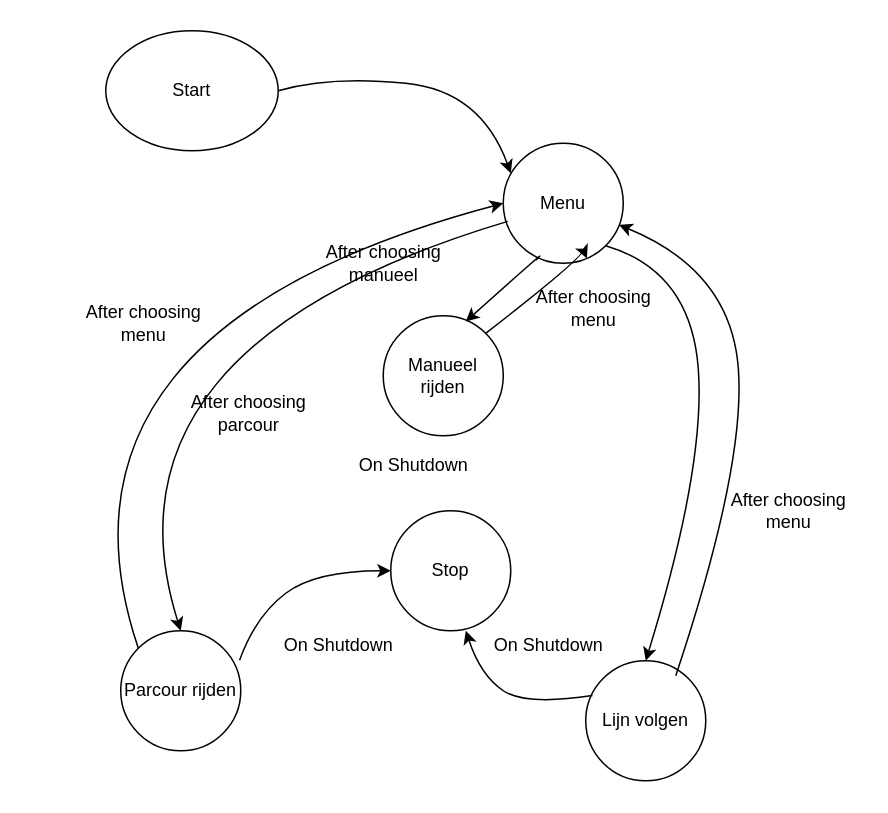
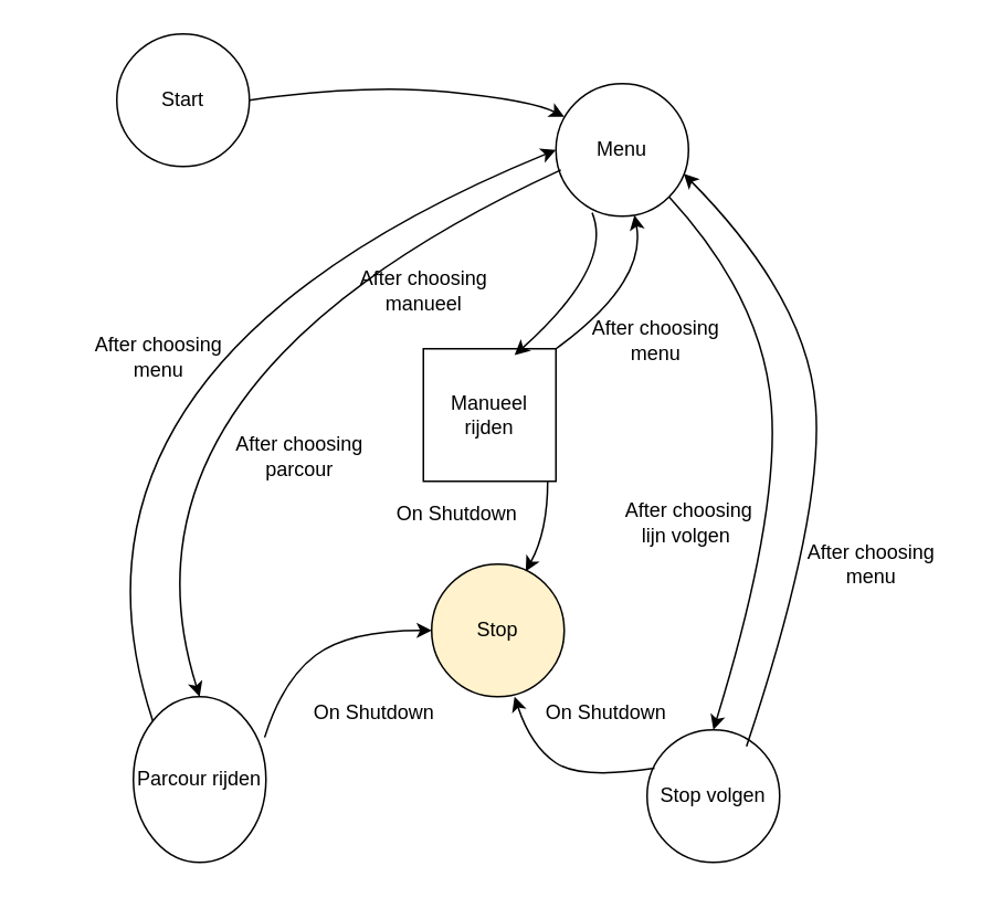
- <mxCell id="2" value="Start&lt;br&gt;" style="ellipse;whiteSpace=wrap;html=1;aspect=fixed;" vertex="1" parent="1"><mxGeometry x="70" y="20" width="115" height="80" as="geometry" /></mxCell>
+ <mxCell id="2" value="Start&lt;br&gt;" style="ellipse;whiteSpace=wrap;html=1;aspect=fixed;" vertex="1" parent="1"><mxGeometry x="70" y="20" width="80" height="80" as="geometry" /></mxCell>
- <mxCell id="8" value="Menu" style="ellipse;whiteSpace=wrap;html=1;aspect=fixed;" vertex="1" parent="1"><mxGeometry x="335" y="95" width="80" height="80" as="geometry" /></mxCell>
+ <mxCell id="8" value="Menu" style="ellipse;whiteSpace=wrap;html=1;aspect=fixed;" vertex="1" parent="1"><mxGeometry x="335" y="50" width="80" height="80" as="geometry" /></mxCell>
- <mxCell id="4" value="Manueel rijden" style="ellipse;whiteSpace=wrap;html=1;aspect=fixed;" vertex="1" parent="1"><mxGeometry x="255" y="210" width="80" height="80" as="geometry" /></mxCell>
+ <mxCell id="4" value="Manueel rijden" style="whiteSpace=wrap;html=1;aspect=fixed;rounded=0;" vertex="1" parent="1"><mxGeometry x="255" y="210" width="80" height="80" as="geometry" /></mxCell>
- <mxCell id="24" value="After choosing&lt;br&gt;&amp;nbsp;parcour&amp;nbsp;" style="text;html=1;align=center;verticalAlign=middle;resizable=0;points=[];autosize=1;strokeColor=none;fillColor=none;" vertex="1" parent="1"><mxGeometry x="120" y="260" width="90" height="30" as="geometry" /></mxCell>
+ <mxCell id="24" value="After choosing&lt;br&gt;&amp;nbsp;parcour&amp;nbsp;" style="text;html=1;align=center;verticalAlign=middle;resizable=0;points=[];autosize=1;strokeColor=none;fillColor=none;" vertex="1" parent="1"><mxGeometry x="135" y="260" width="90" height="30" as="geometry" /></mxCell>
+ <mxCell id="12" value="" style="curved=1;endArrow=classic;html=1;rounded=0;entryX=0.71;entryY=0.055;entryDx=0;entryDy=0;entryPerimeter=0;" edge="1" parent="1" source="4" target="3"><mxGeometry width="50" height="50" relative="1" as="geometry"><mxPoint x="270" y="330" as="sourcePoint" /><mxPoint x="320" y="280" as="targetPoint" /><Array as="points"><mxPoint x="330" y="290" /><mxPoint x="330" y="320" /></Array></mxGeometry></mxCell>
+ <mxCell id="26" value="After choosing&lt;br&gt;lijn volgen&amp;nbsp;" style="text;html=1;align=center;verticalAlign=middle;resizable=0;points=[];autosize=1;strokeColor=none;fillColor=none;" vertex="1" parent="1"><mxGeometry x="370" y="300" width="90" height="30" as="geometry" /></mxCell>
- <mxCell id="3" value="Stop" style="ellipse;whiteSpace=wrap;html=1;aspect=fixed;" vertex="1" parent="1"><mxGeometry x="260" y="340" width="80" height="80" as="geometry" /></mxCell>
+ <mxCell id="3" value="Stop" style="ellipse;whiteSpace=wrap;html=1;aspect=fixed;fillColor=#fff2cc;" vertex="1" parent="1"><mxGeometry x="260" y="340" width="80" height="80" as="geometry" /></mxCell>
- <mxCell id="6" value="Parcour rijden" style="ellipse;whiteSpace=wrap;html=1;aspect=fixed;" vertex="1" parent="1"><mxGeometry x="80" y="420" width="80" height="80" as="geometry" /></mxCell>
+ <mxCell id="6" value="Parcour rijden" style="ellipse;whiteSpace=wrap;html=1;aspect=fixed;" vertex="1" parent="1"><mxGeometry x="80" y="420" width="80" height="100" as="geometry" /></mxCell>
- <mxCell id="5" value="Lijn volgen" style="ellipse;whiteSpace=wrap;html=1;aspect=fixed;" vertex="1" parent="1"><mxGeometry x="390" y="440" width="80" height="80" as="geometry" /></mxCell>
+ <mxCell id="5" value="Stop volgen" style="ellipse;whiteSpace=wrap;html=1;aspect=fixed;" vertex="1" parent="1"><mxGeometry x="390" y="440" width="80" height="80" as="geometry" /></mxCell>
